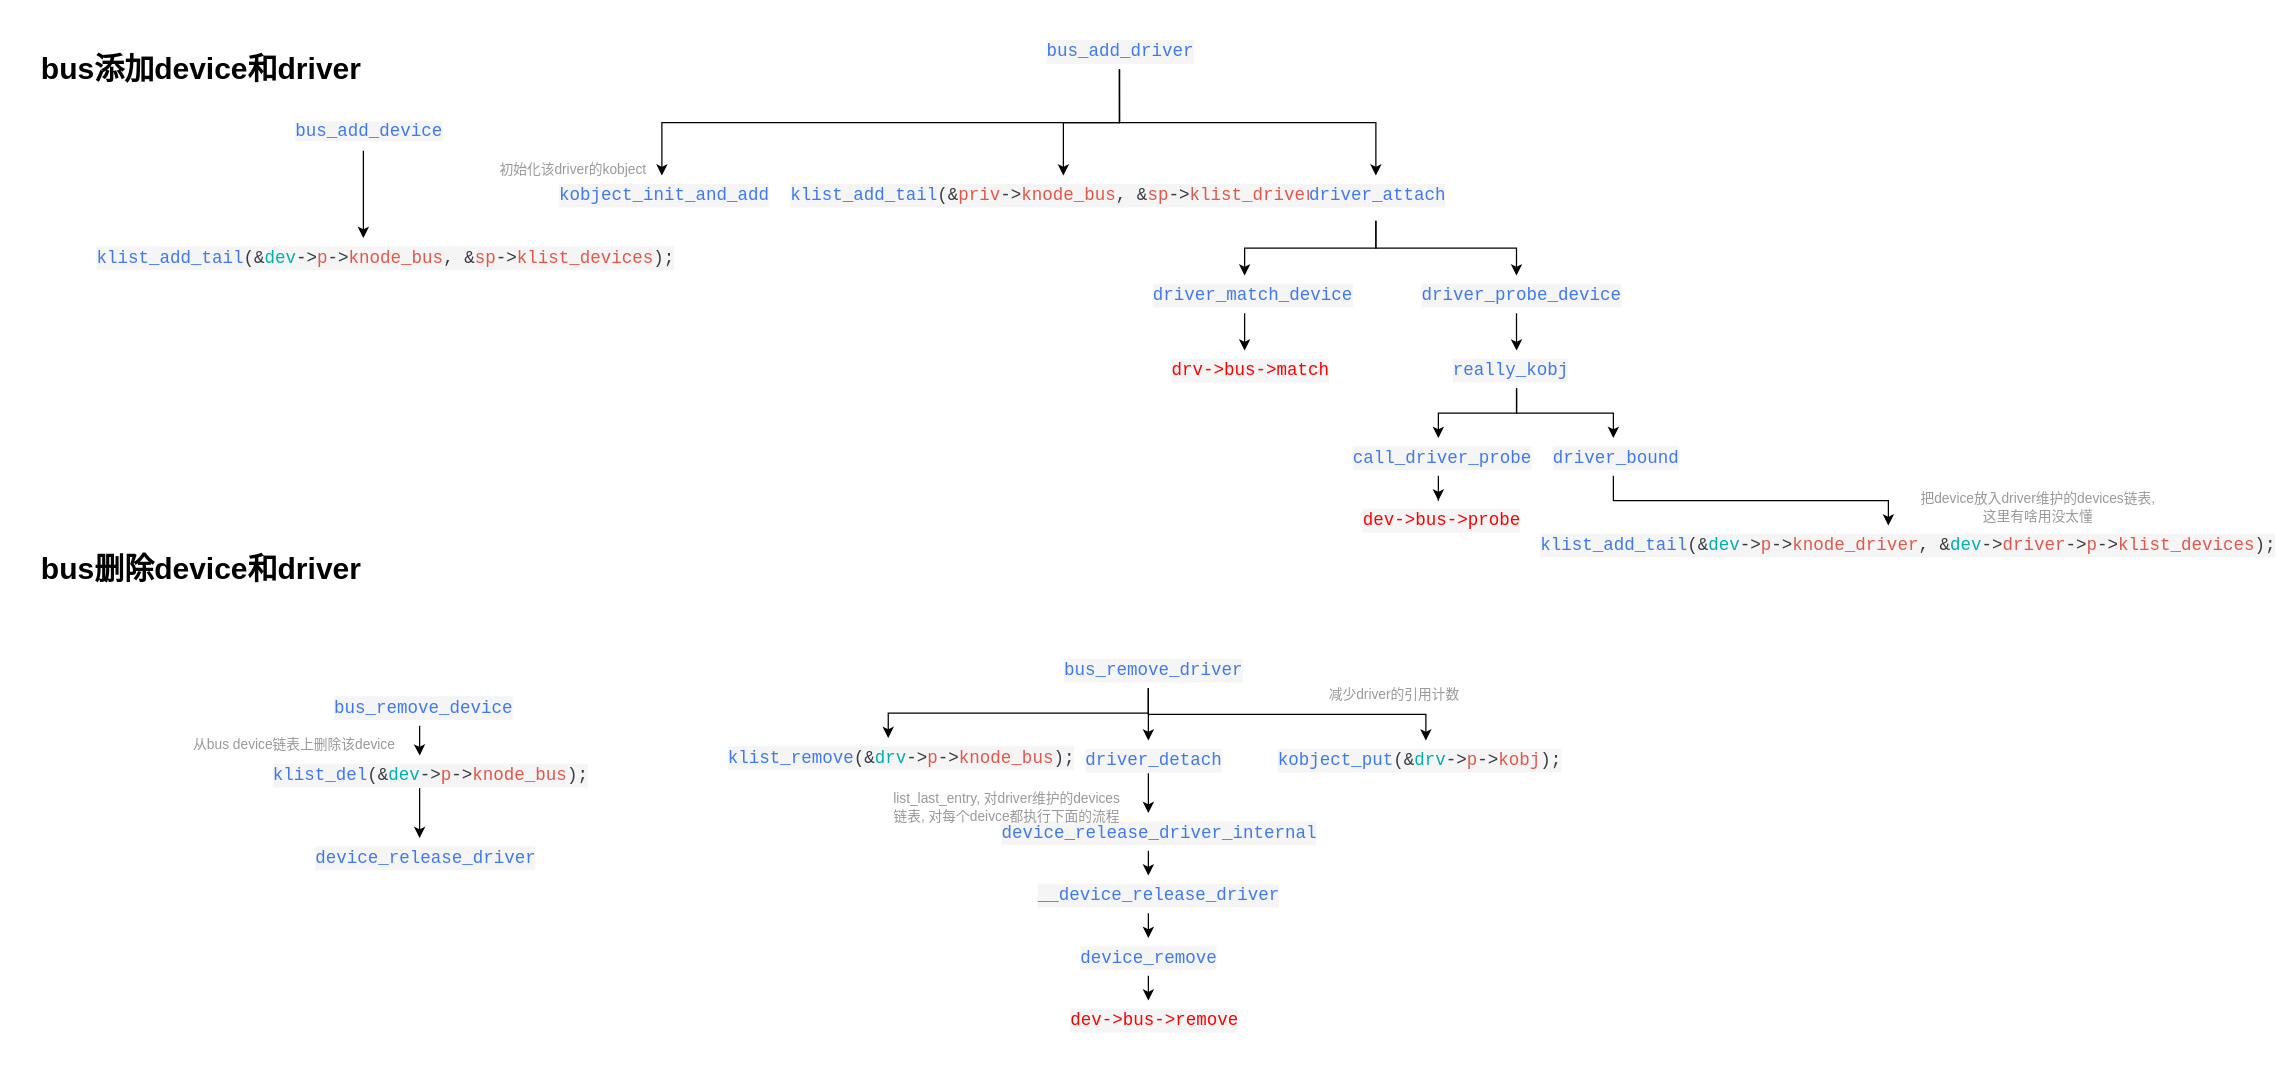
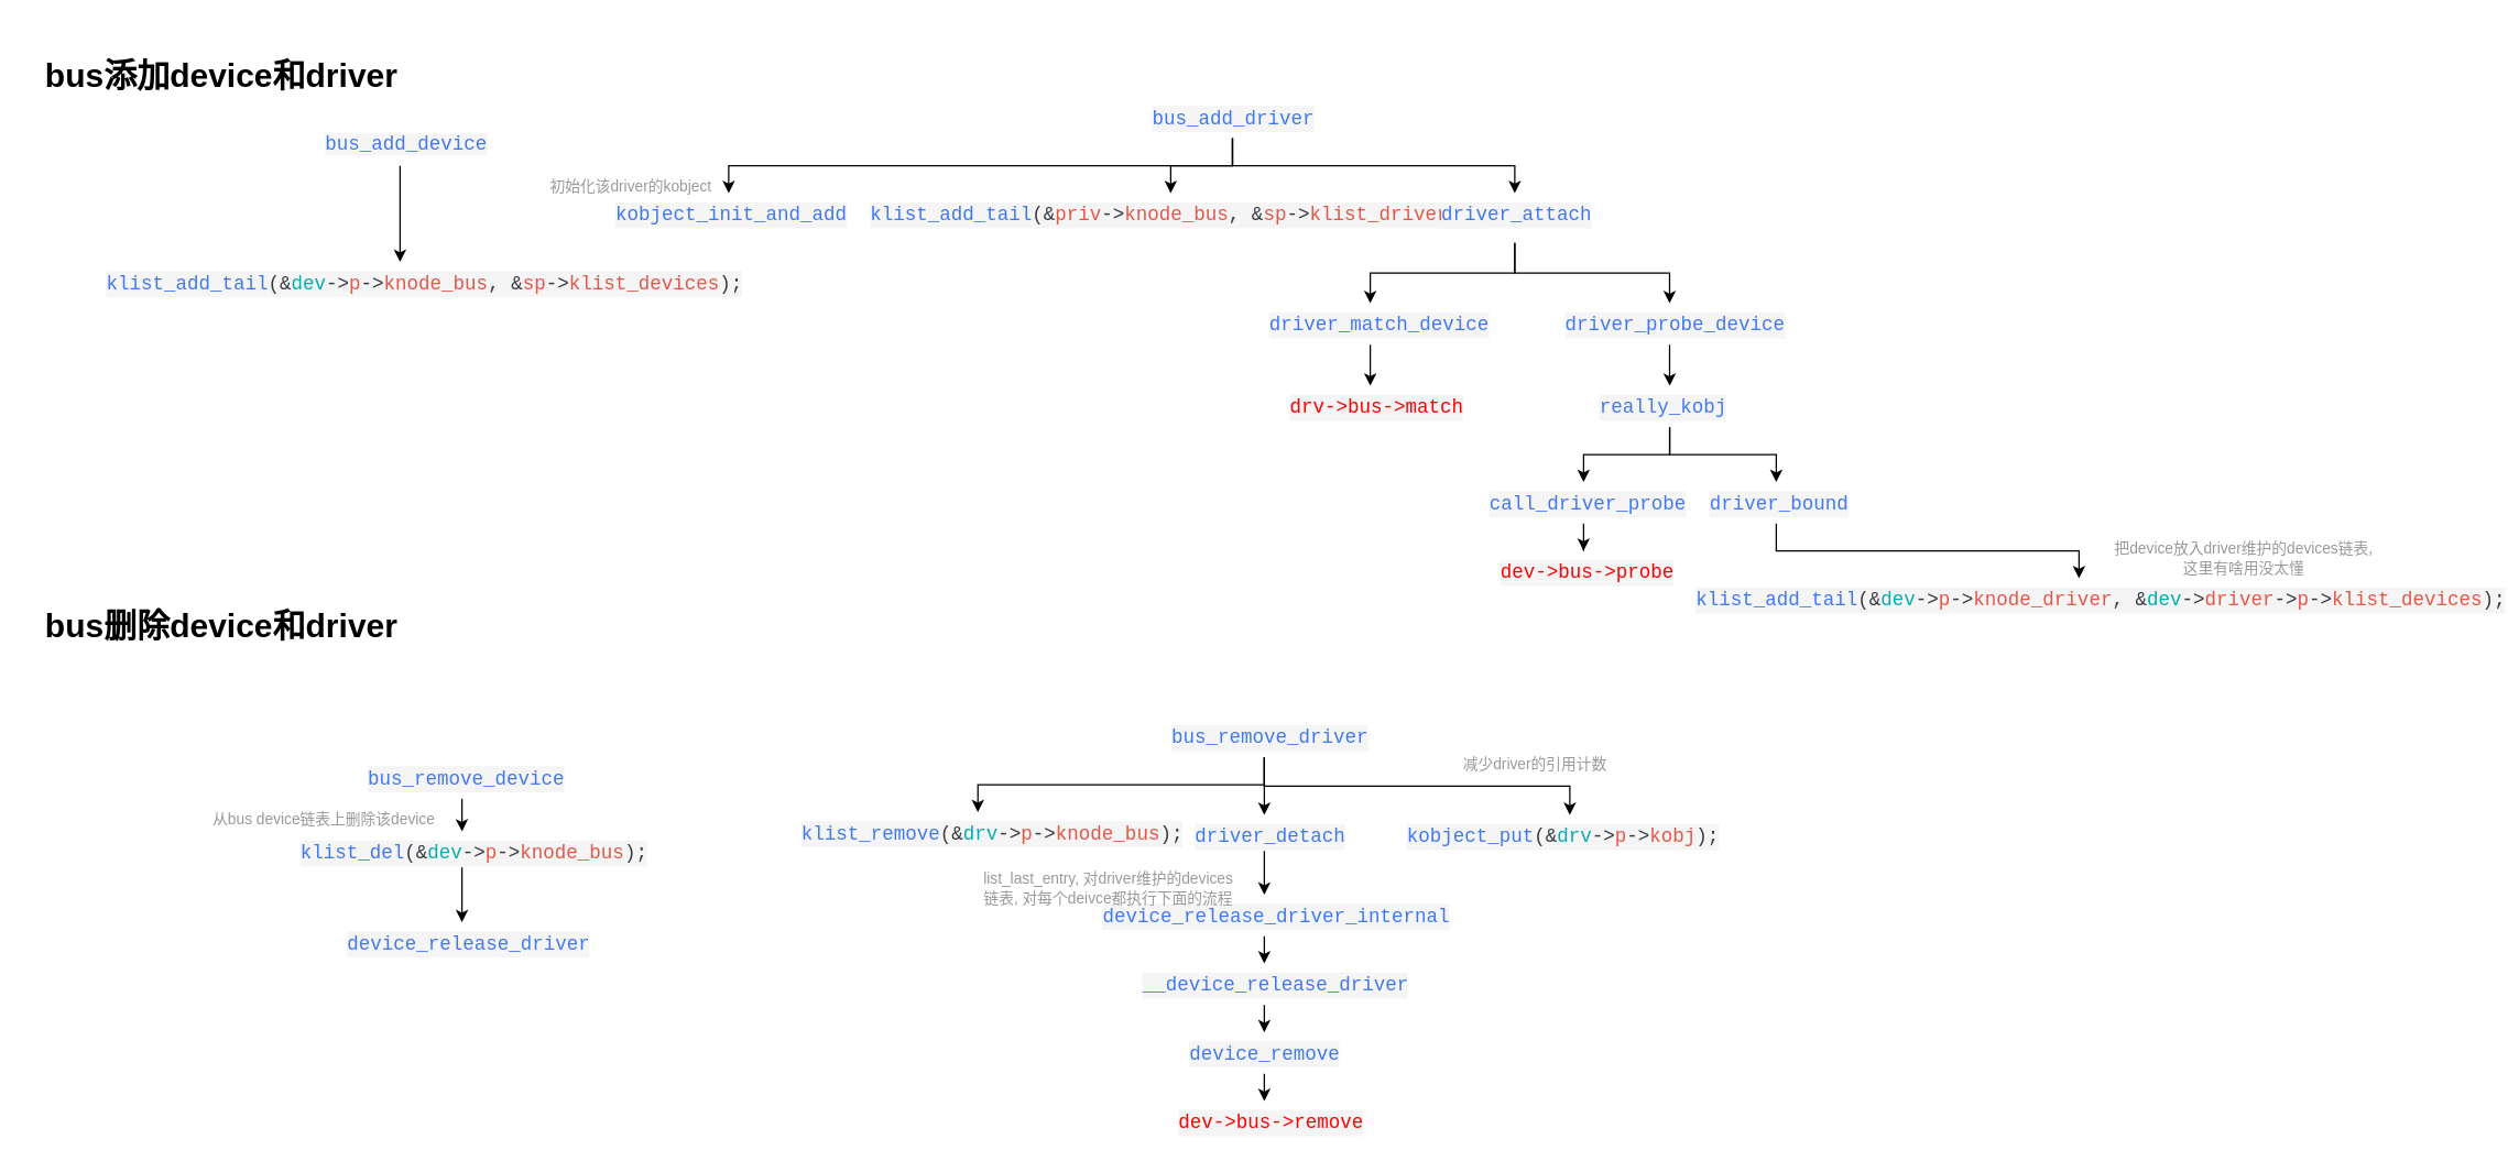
- <mxCell id="5" value="&lt;div style=&quot;color: #383a42;background-color: #f5f5f5;font-family: Consolas, 'Courier New', monospace;font-weight: normal;font-size: 14px;line-height: 19px;white-space: pre;&quot;&gt;&lt;div&gt;&lt;span style=&quot;color: #4078f2;&quot;&gt;bus_add_driver&lt;/span&gt;&lt;/div&gt;&lt;/div&gt;" style="text;whiteSpace=wrap;html=1;" vertex="1" parent="1"><mxGeometry x="834.88" y="25" width="120" height="30" as="geometry" /></mxCell>
+ <mxCell id="5" value="&lt;div style=&quot;color: #383a42;background-color: #f5f5f5;font-family: Consolas, 'Courier New', monospace;font-weight: normal;font-size: 14px;line-height: 19px;white-space: pre;&quot;&gt;&lt;div&gt;&lt;span style=&quot;color: #4078f2;&quot;&gt;bus_add_driver&lt;/span&gt;&lt;/div&gt;&lt;/div&gt;" style="text;whiteSpace=wrap;html=1;" vertex="1" parent="1"><mxGeometry x="834.88" y="70" width="120" height="30" as="geometry" /></mxCell>
